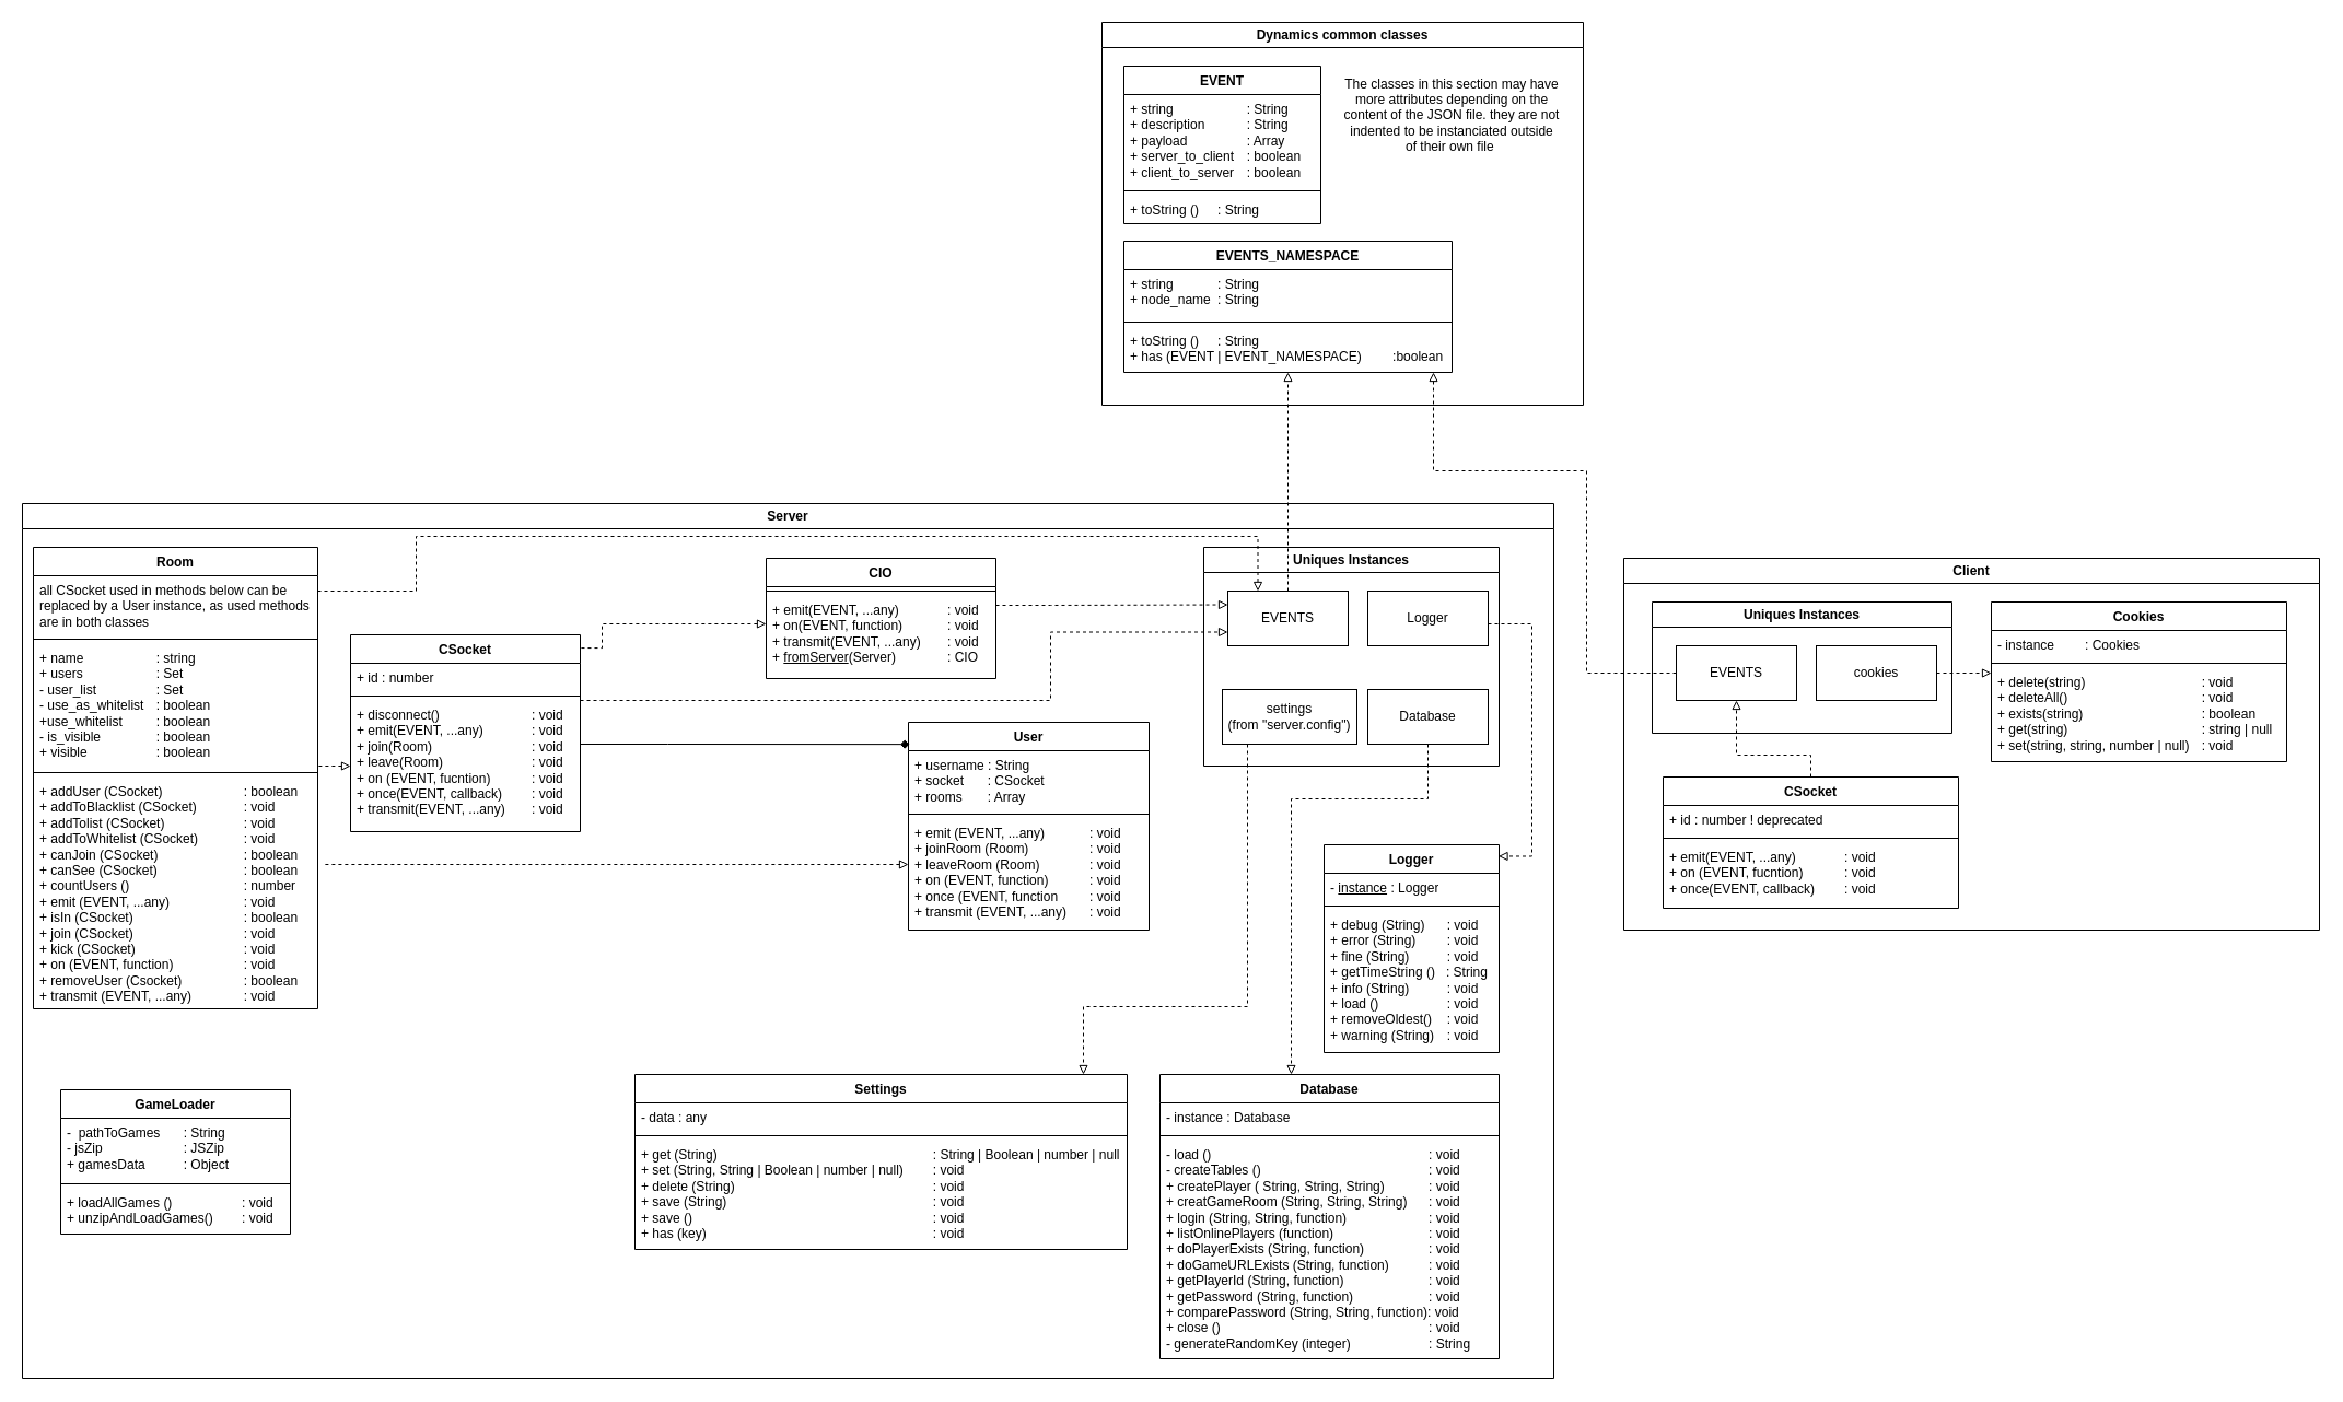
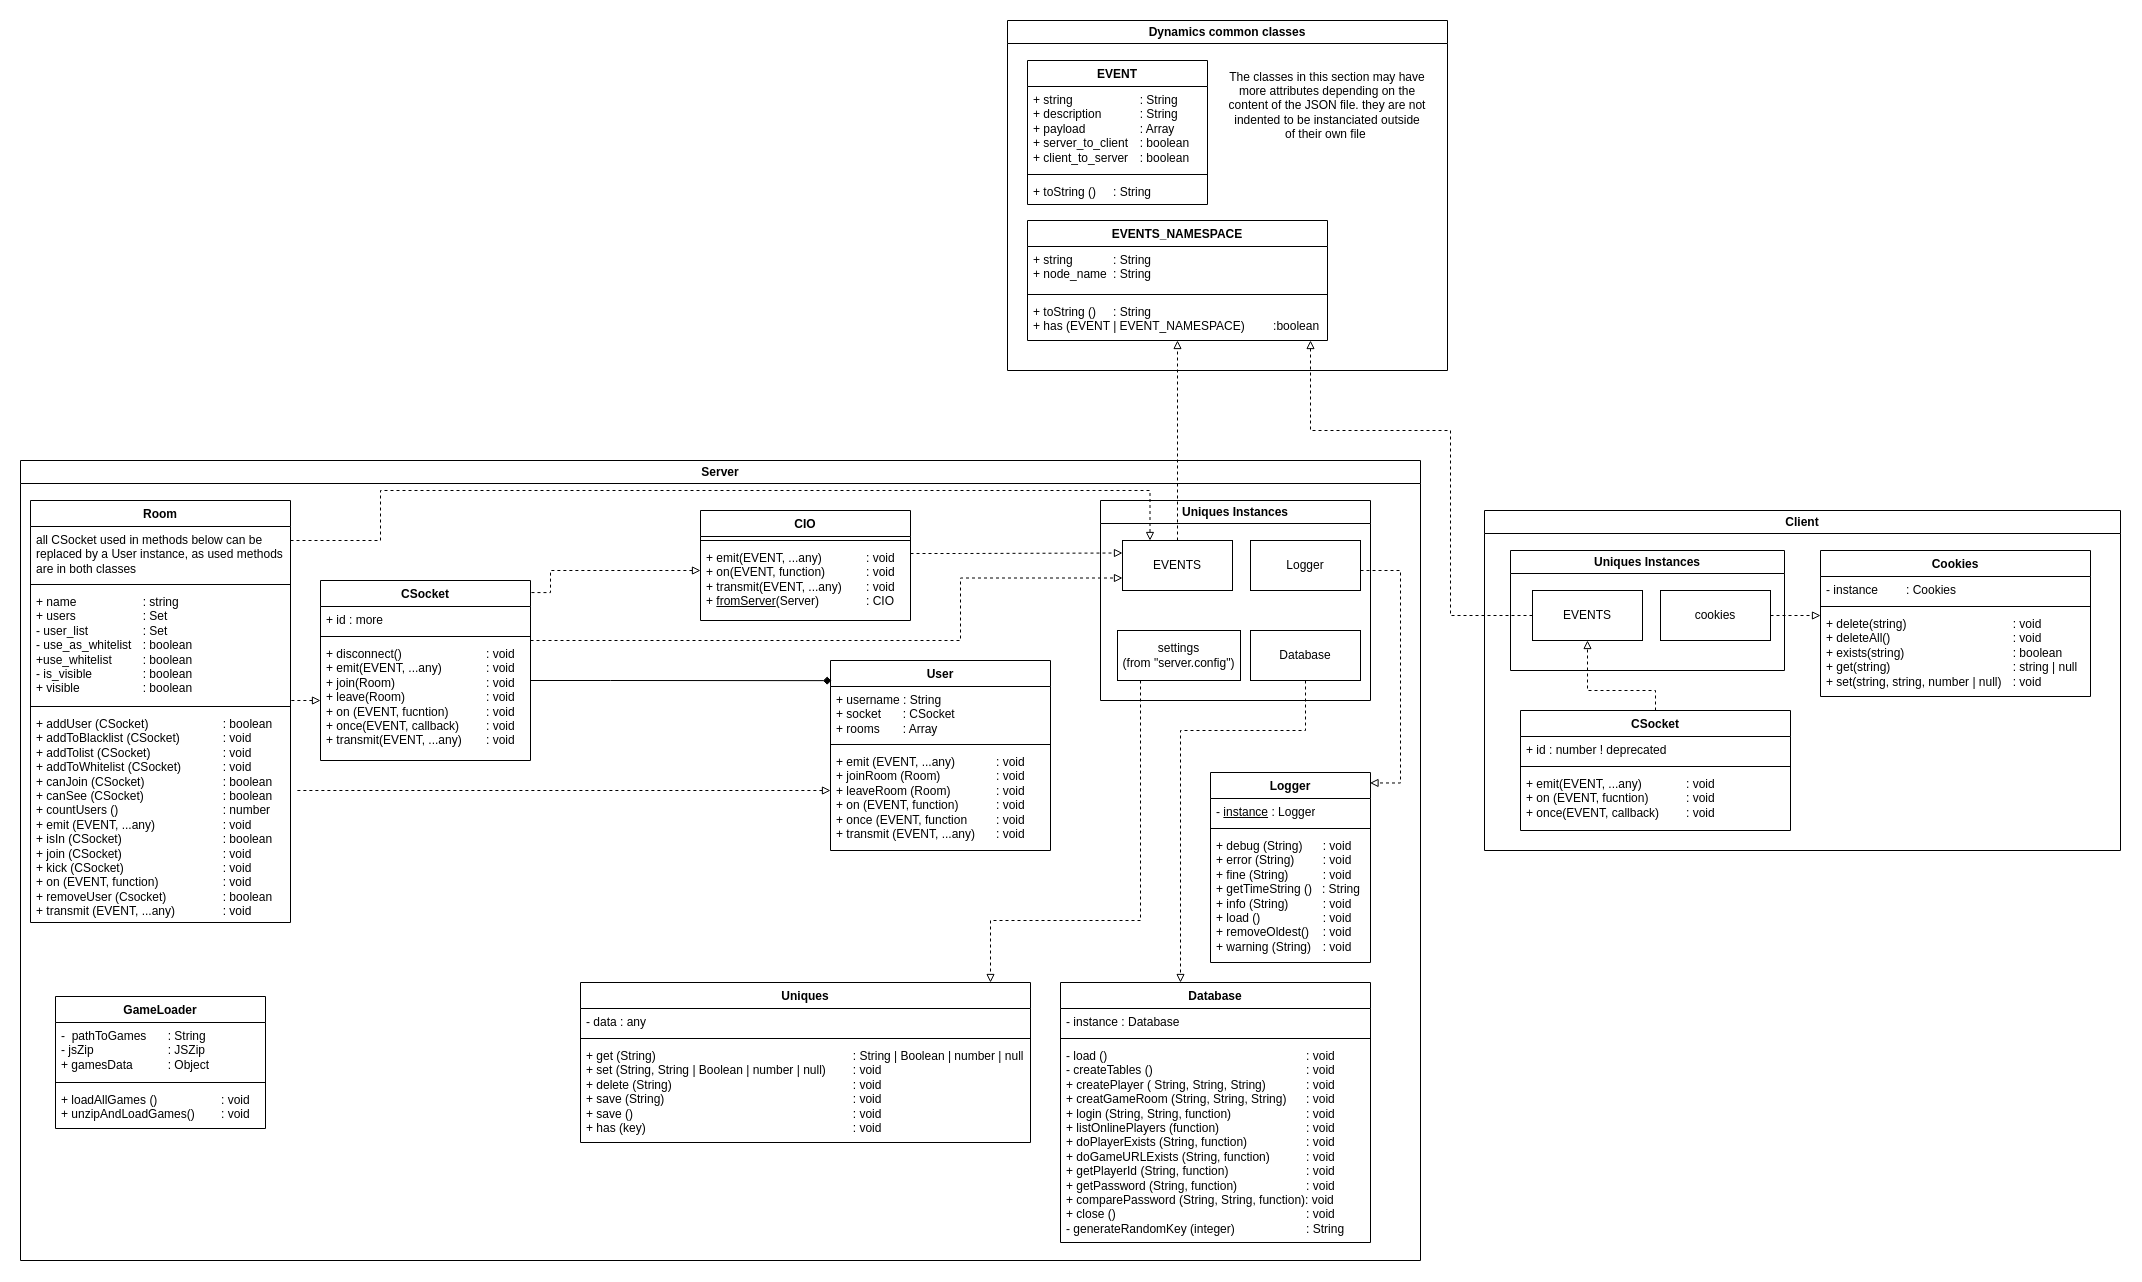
- <mxCell id="18" value="+ id : number&amp;nbsp;" style="text;strokeColor=none;fillColor=none;align=left;verticalAlign=top;spacingLeft=4;spacingRight=4;overflow=hidden;rotatable=0;points=[[0,0.5],[1,0.5]];portConstraint=eastwest;whiteSpace=wrap;html=1;" parent="17" vertex="1"><mxGeometry y="26" width="210" height="26" as="geometry" /></mxCell>
+ <mxCell id="18" value="+ id : more&amp;nbsp;" style="text;strokeColor=none;fillColor=none;align=left;verticalAlign=top;spacingLeft=4;spacingRight=4;overflow=hidden;rotatable=0;points=[[0,0.5],[1,0.5]];portConstraint=eastwest;whiteSpace=wrap;html=1;" parent="17" vertex="1"><mxGeometry y="26" width="210" height="26" as="geometry" /></mxCell>
- <mxCell id="40" value="Settings" style="swimlane;fontStyle=1;align=center;verticalAlign=top;childLayout=stackLayout;horizontal=1;startSize=26;horizontalStack=0;resizeParent=1;resizeParentMax=0;resizeLast=0;collapsible=1;marginBottom=0;whiteSpace=wrap;html=1;" parent="16" vertex="1"><mxGeometry x="560" y="522" width="450" height="160" as="geometry" /></mxCell>
+ <mxCell id="40" value="Uniques" style="swimlane;fontStyle=1;align=center;verticalAlign=top;childLayout=stackLayout;horizontal=1;startSize=26;horizontalStack=0;resizeParent=1;resizeParentMax=0;resizeLast=0;collapsible=1;marginBottom=0;whiteSpace=wrap;html=1;" parent="16" vertex="1"><mxGeometry x="560" y="522" width="450" height="160" as="geometry" /></mxCell>
